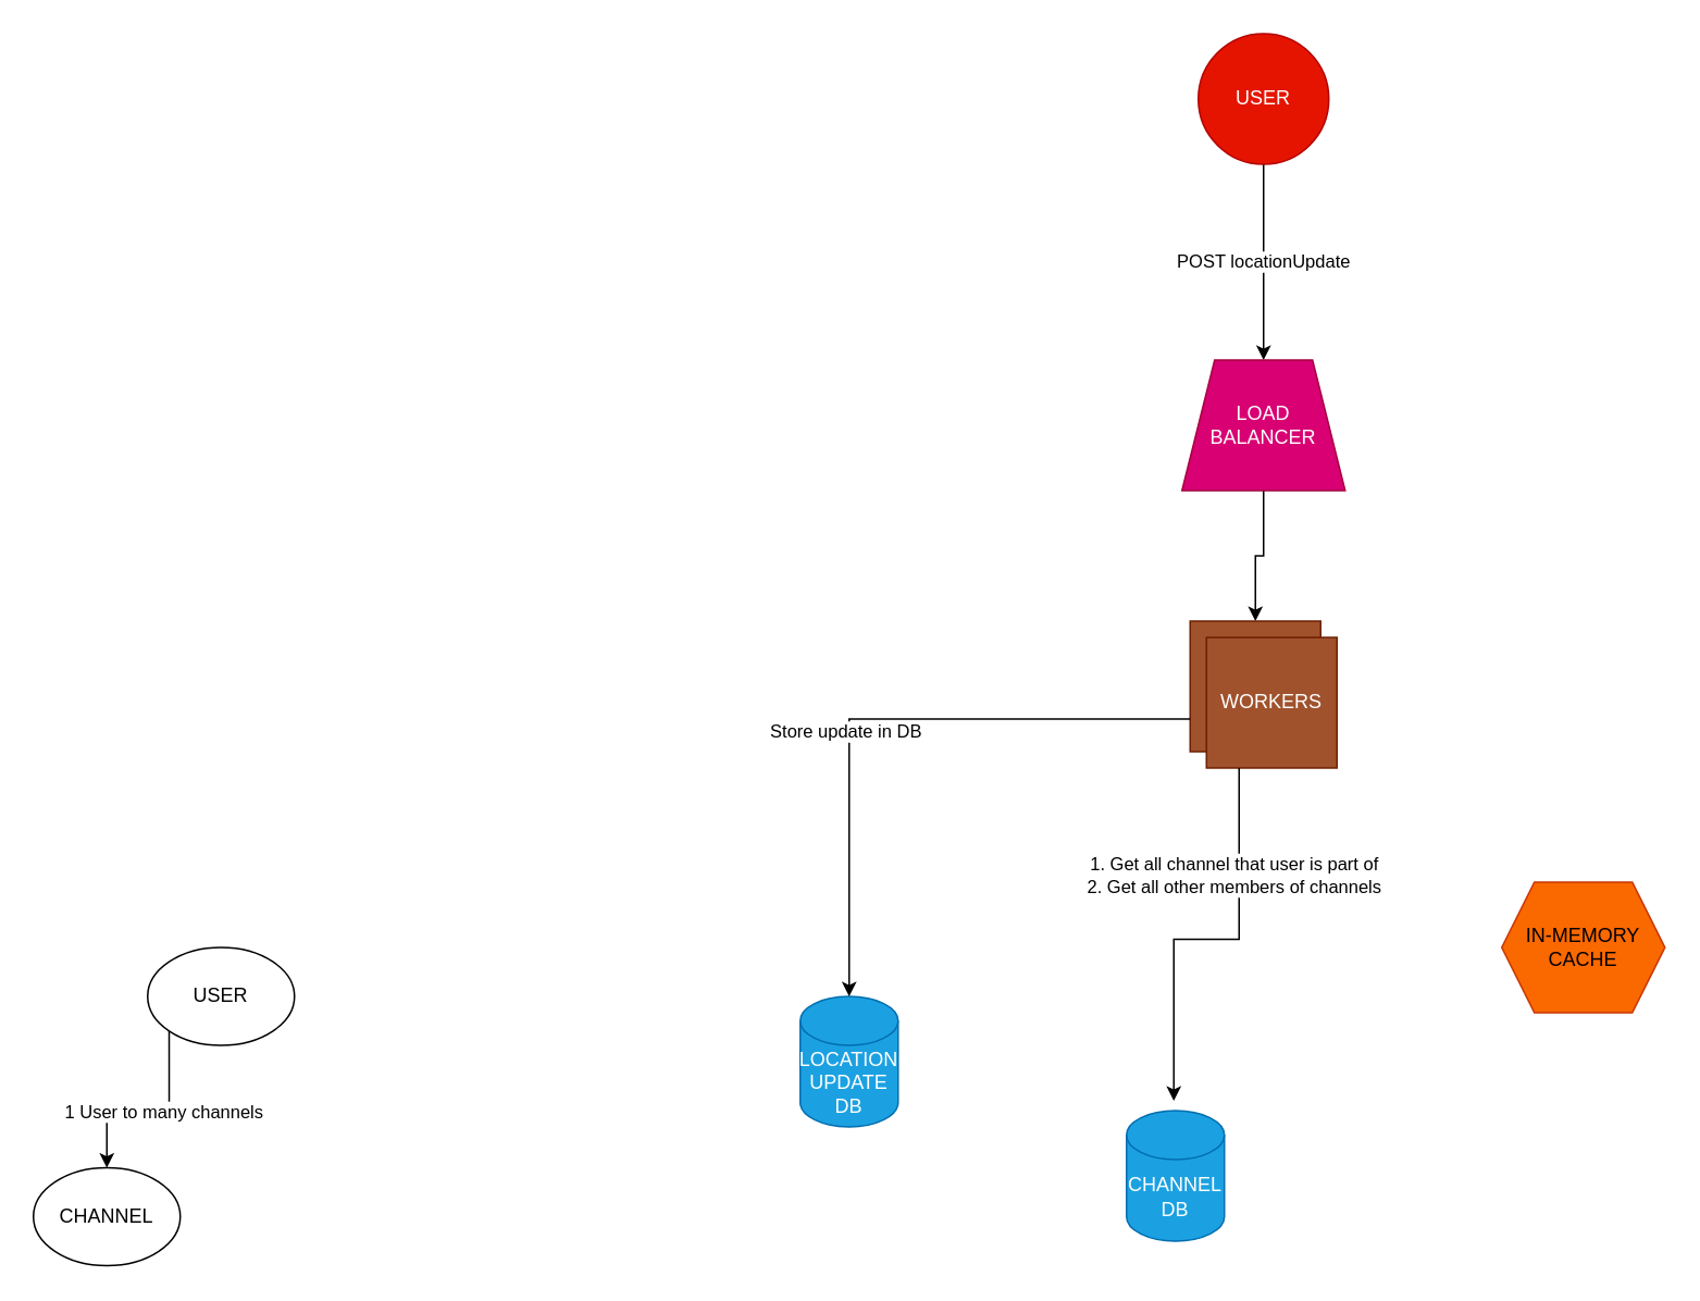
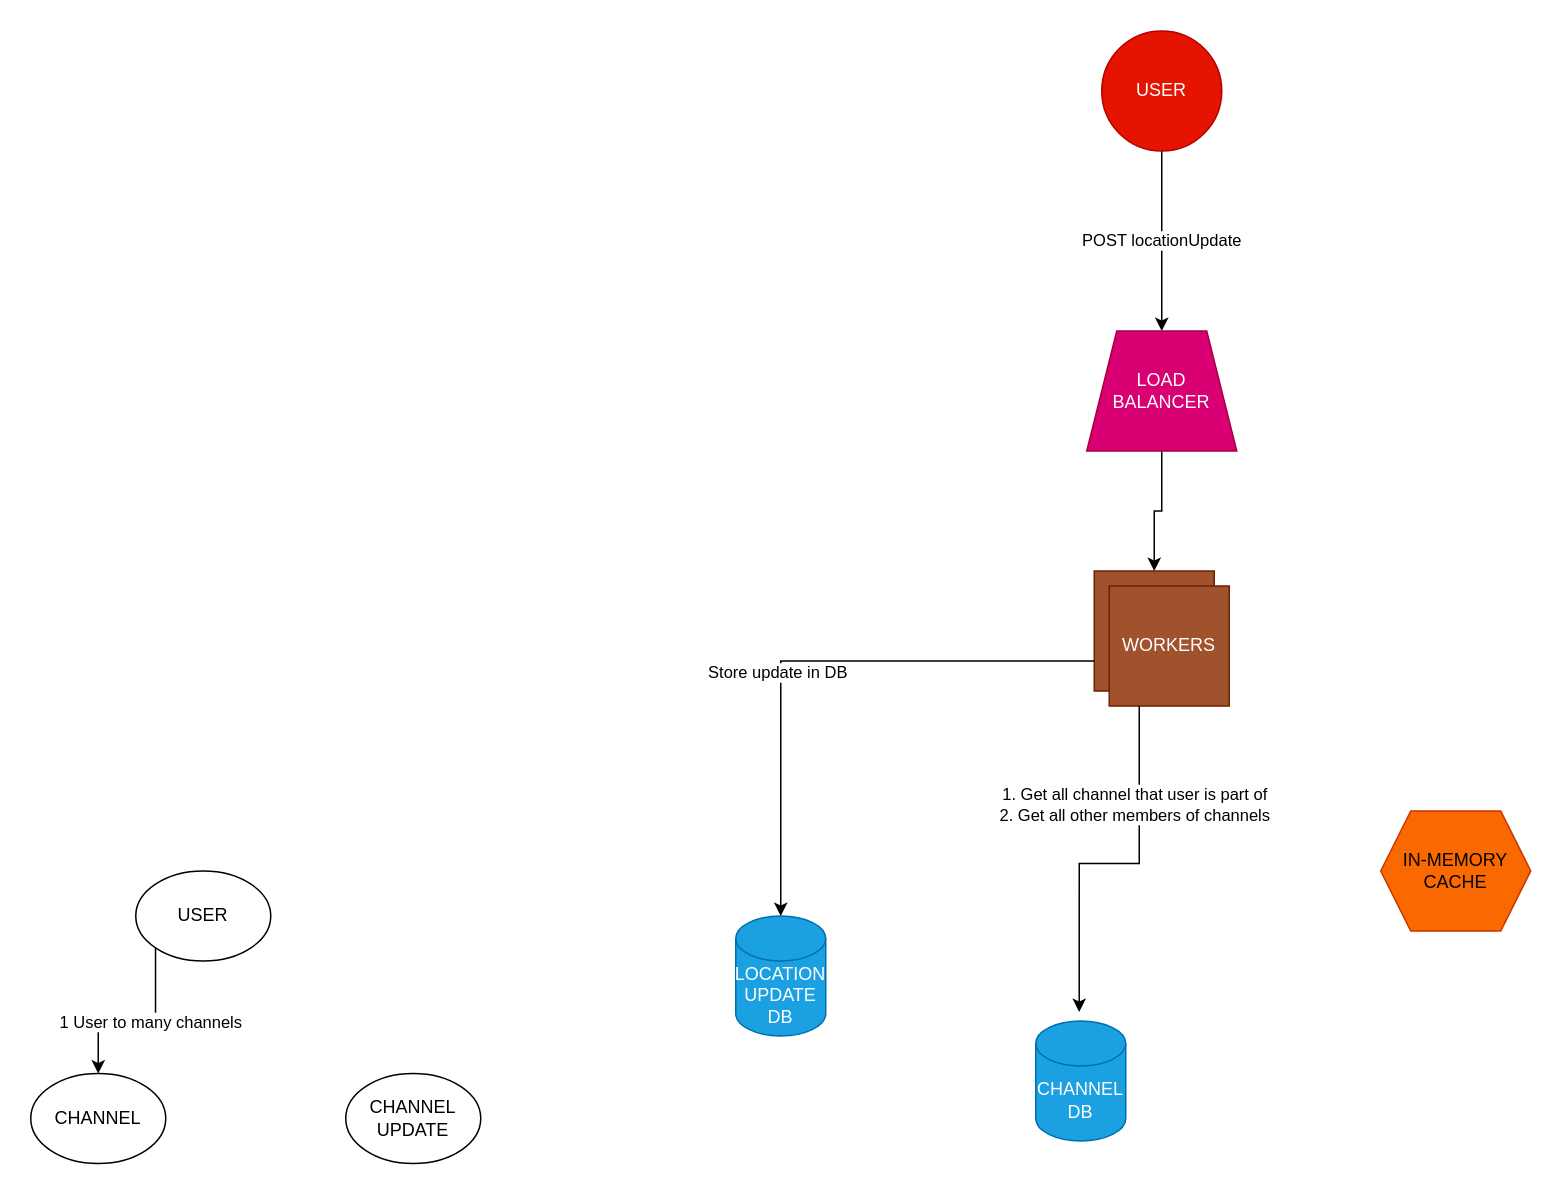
+ <mxCell id="10" value="CHANNEL UPDATE" style="ellipse;whiteSpace=wrap;html=1;" vertex="1" parent="1"><mxGeometry x="230" y="715" width="90" height="60" as="geometry" /></mxCell>
